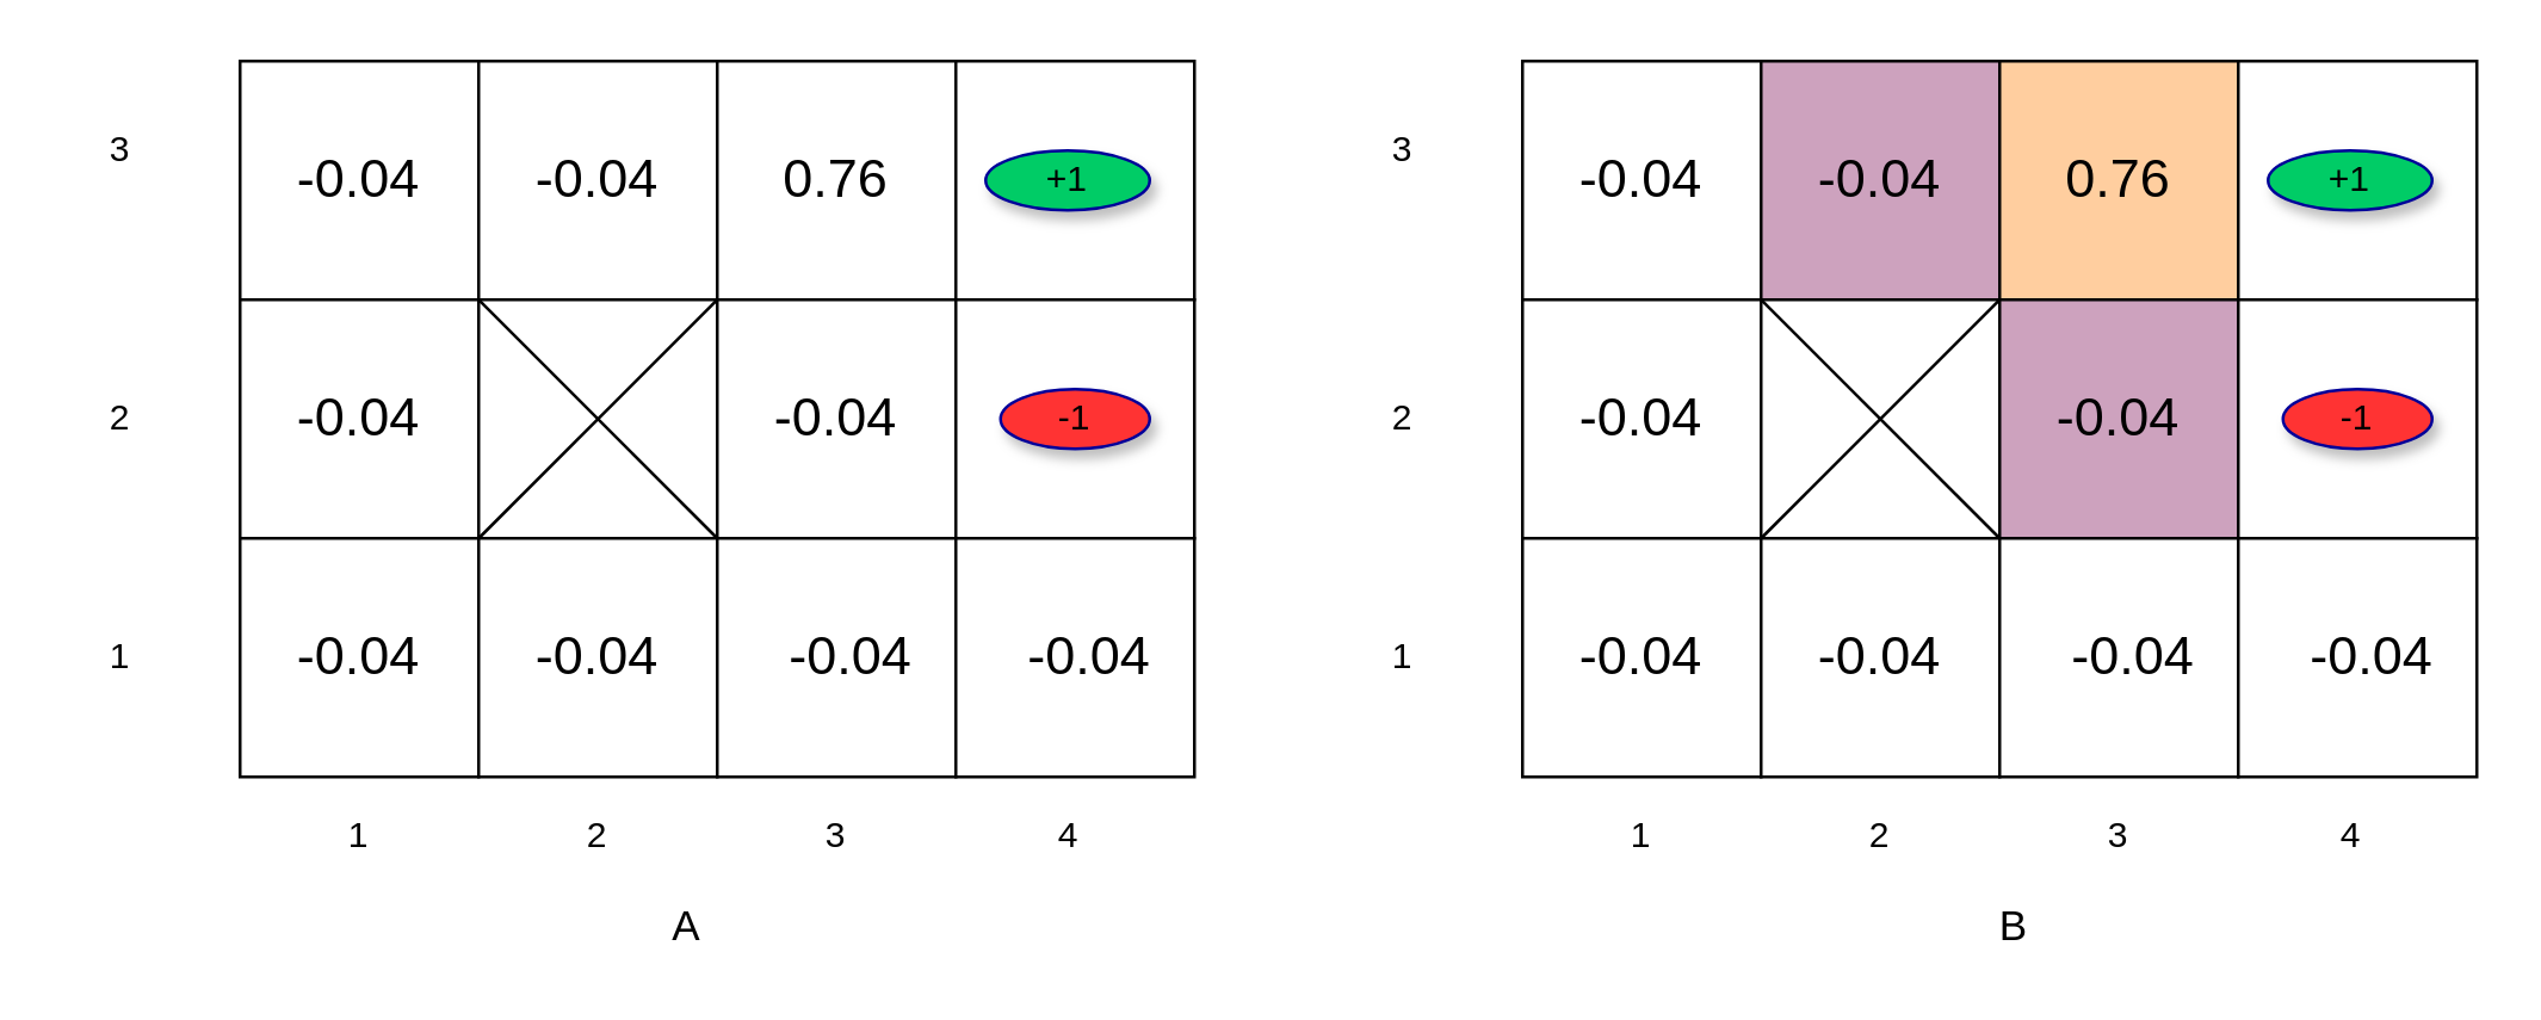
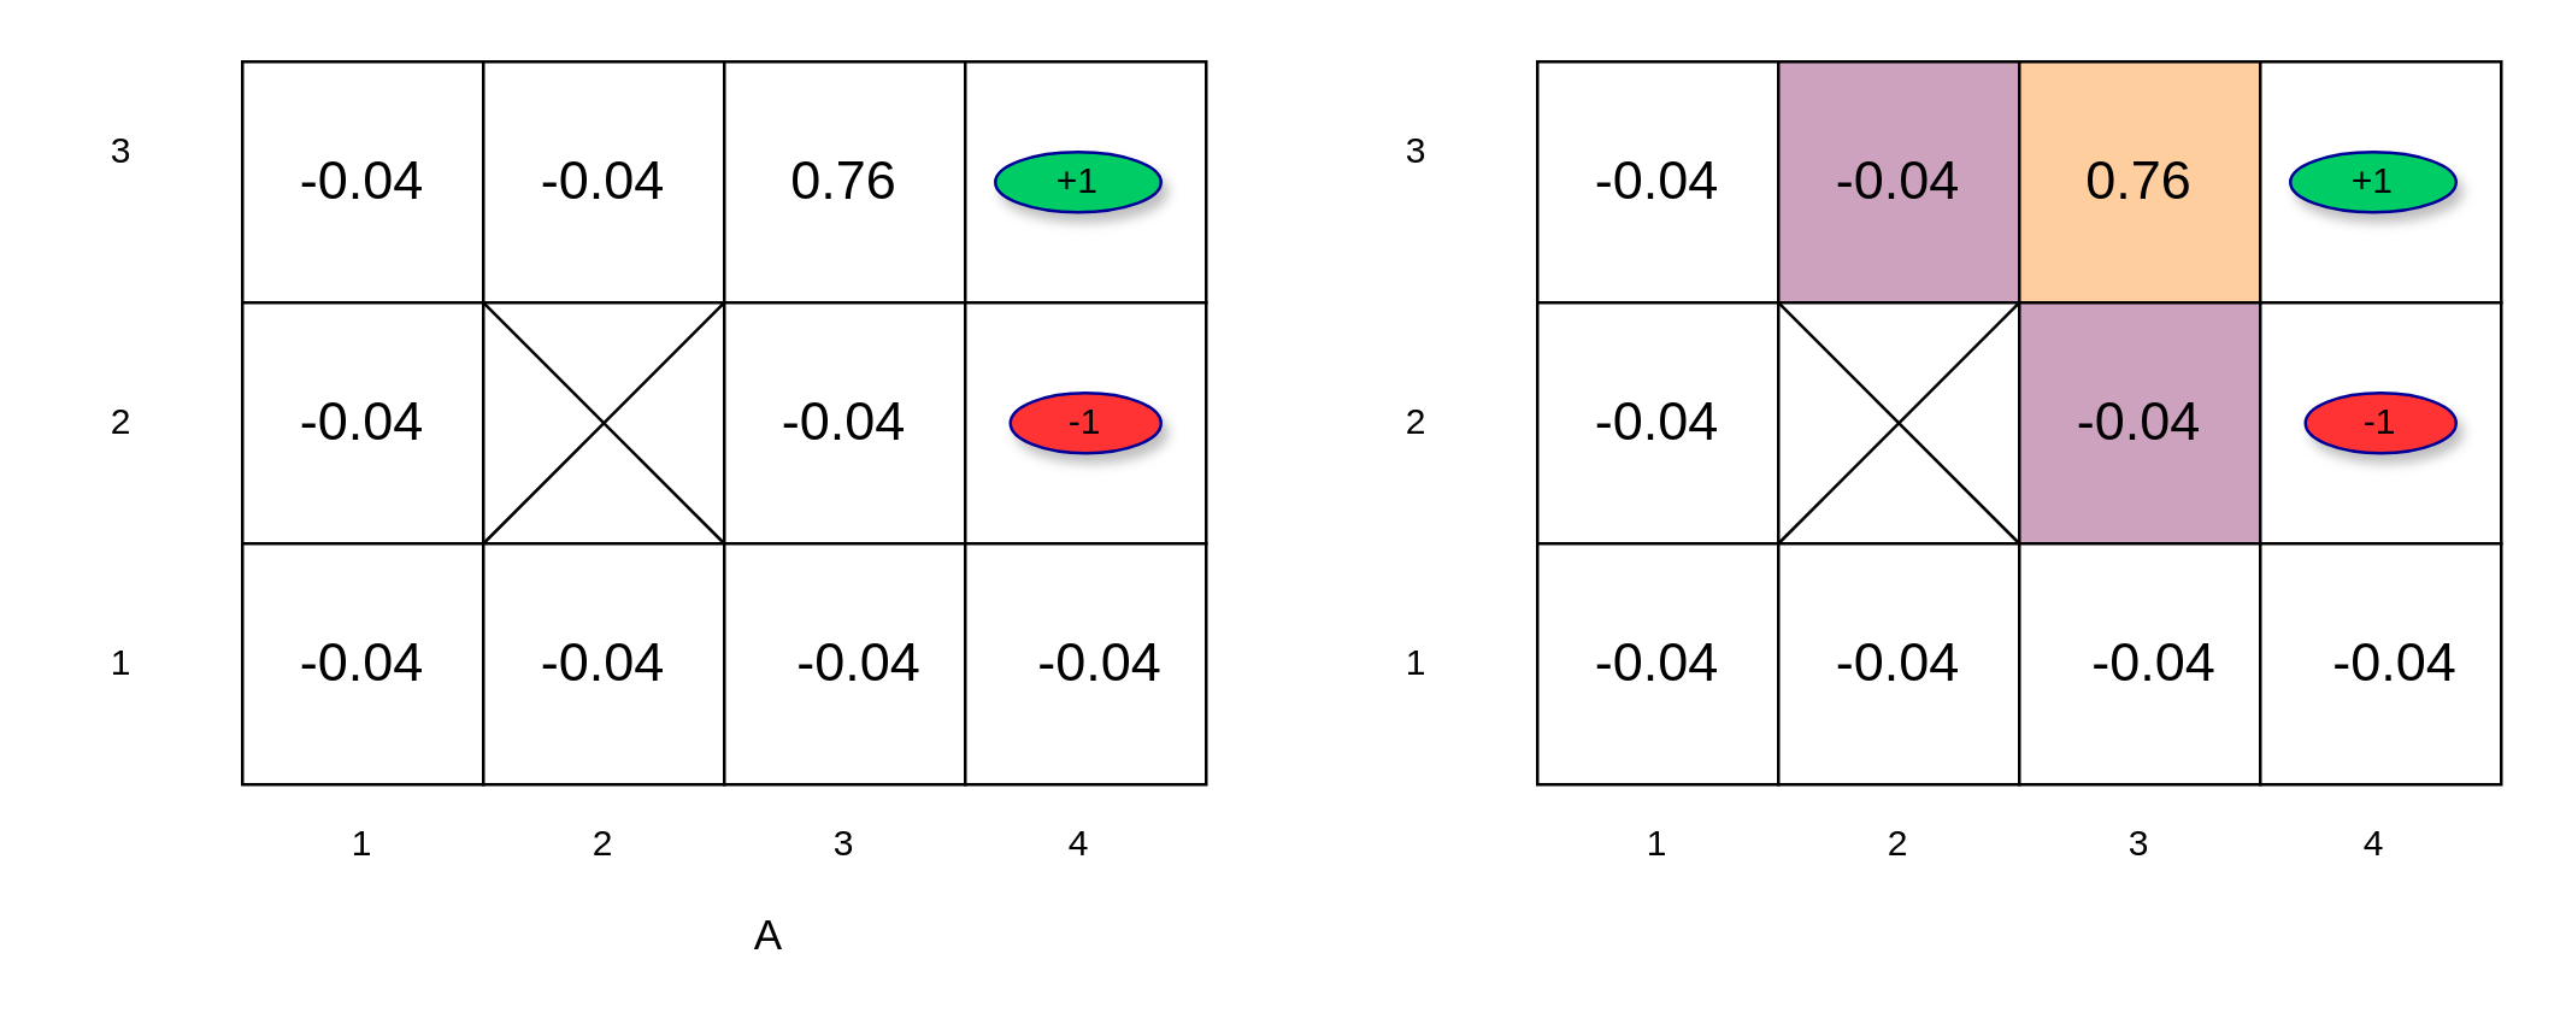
- <mxCell id="66" value="&lt;font style=&quot;font-size: 14px&quot;&gt;A&lt;/font&gt;" style="text;html=1;strokeColor=none;fillColor=none;align=center;verticalAlign=middle;whiteSpace=wrap;rounded=0;" parent="1" vertex="1"><mxGeometry x="210" y="300" width="40" height="20" as="geometry" /></mxCell>
+ <mxCell id="66" value="&lt;font style=&quot;font-size: 14px&quot;&gt;A&lt;/font&gt;" style="text;html=1;strokeColor=none;fillColor=none;align=center;verticalAlign=middle;whiteSpace=wrap;rounded=0;" parent="1" vertex="1"><mxGeometry x="235" y="300" width="40" height="20" as="geometry" /></mxCell>
- <mxCell id="67" value="&lt;font style=&quot;font-size: 14px&quot;&gt;B&lt;/font&gt;" style="text;html=1;strokeColor=none;fillColor=none;align=center;verticalAlign=middle;whiteSpace=wrap;rounded=0;" parent="1" vertex="1"><mxGeometry x="655" y="300" width="40" height="20" as="geometry" /></mxCell>
